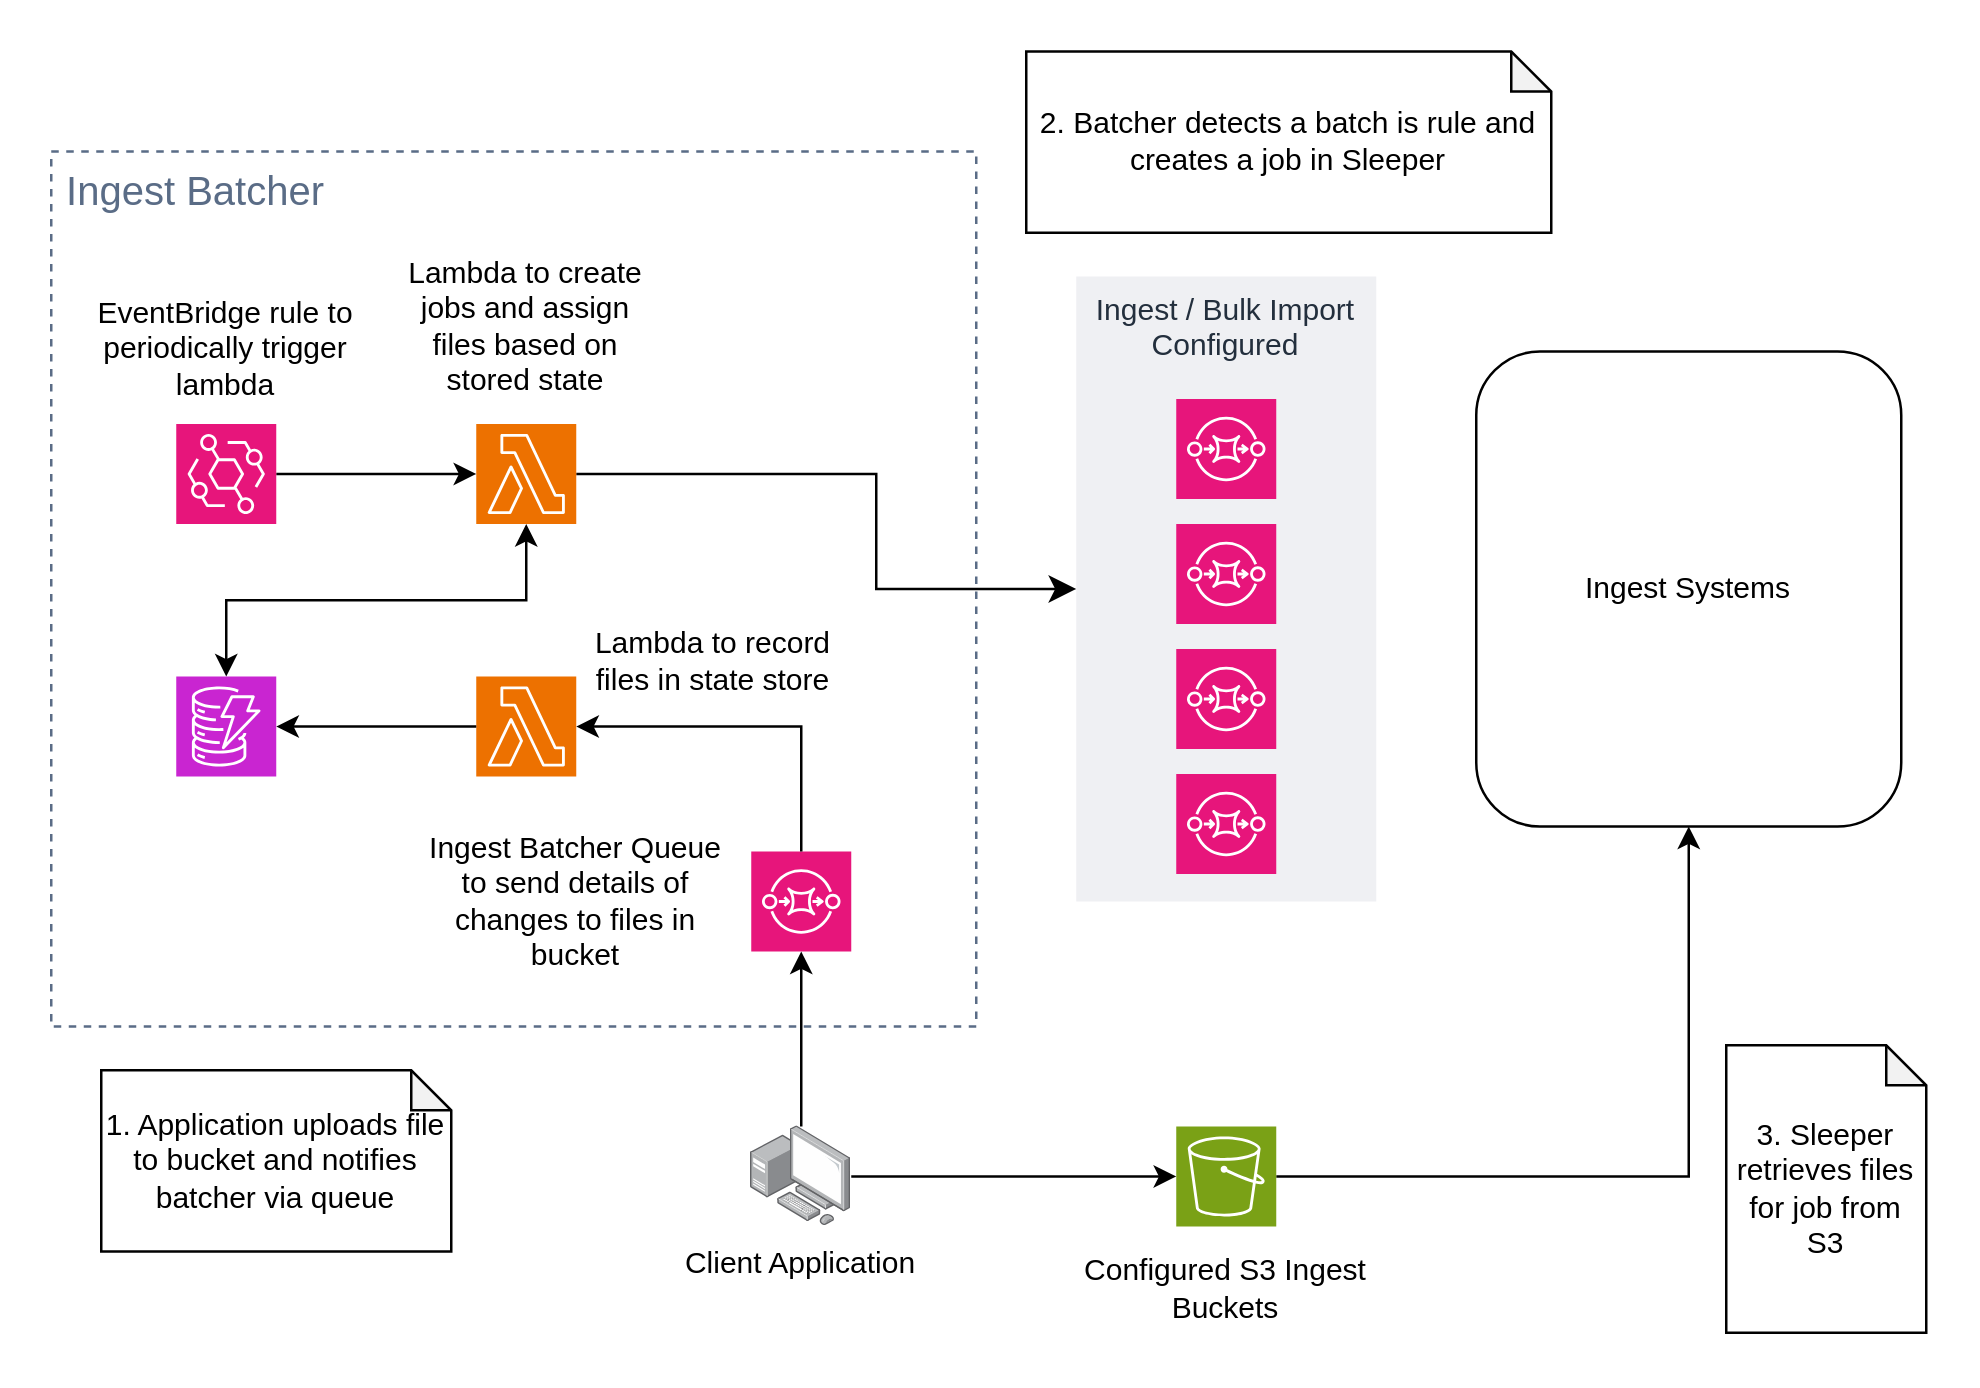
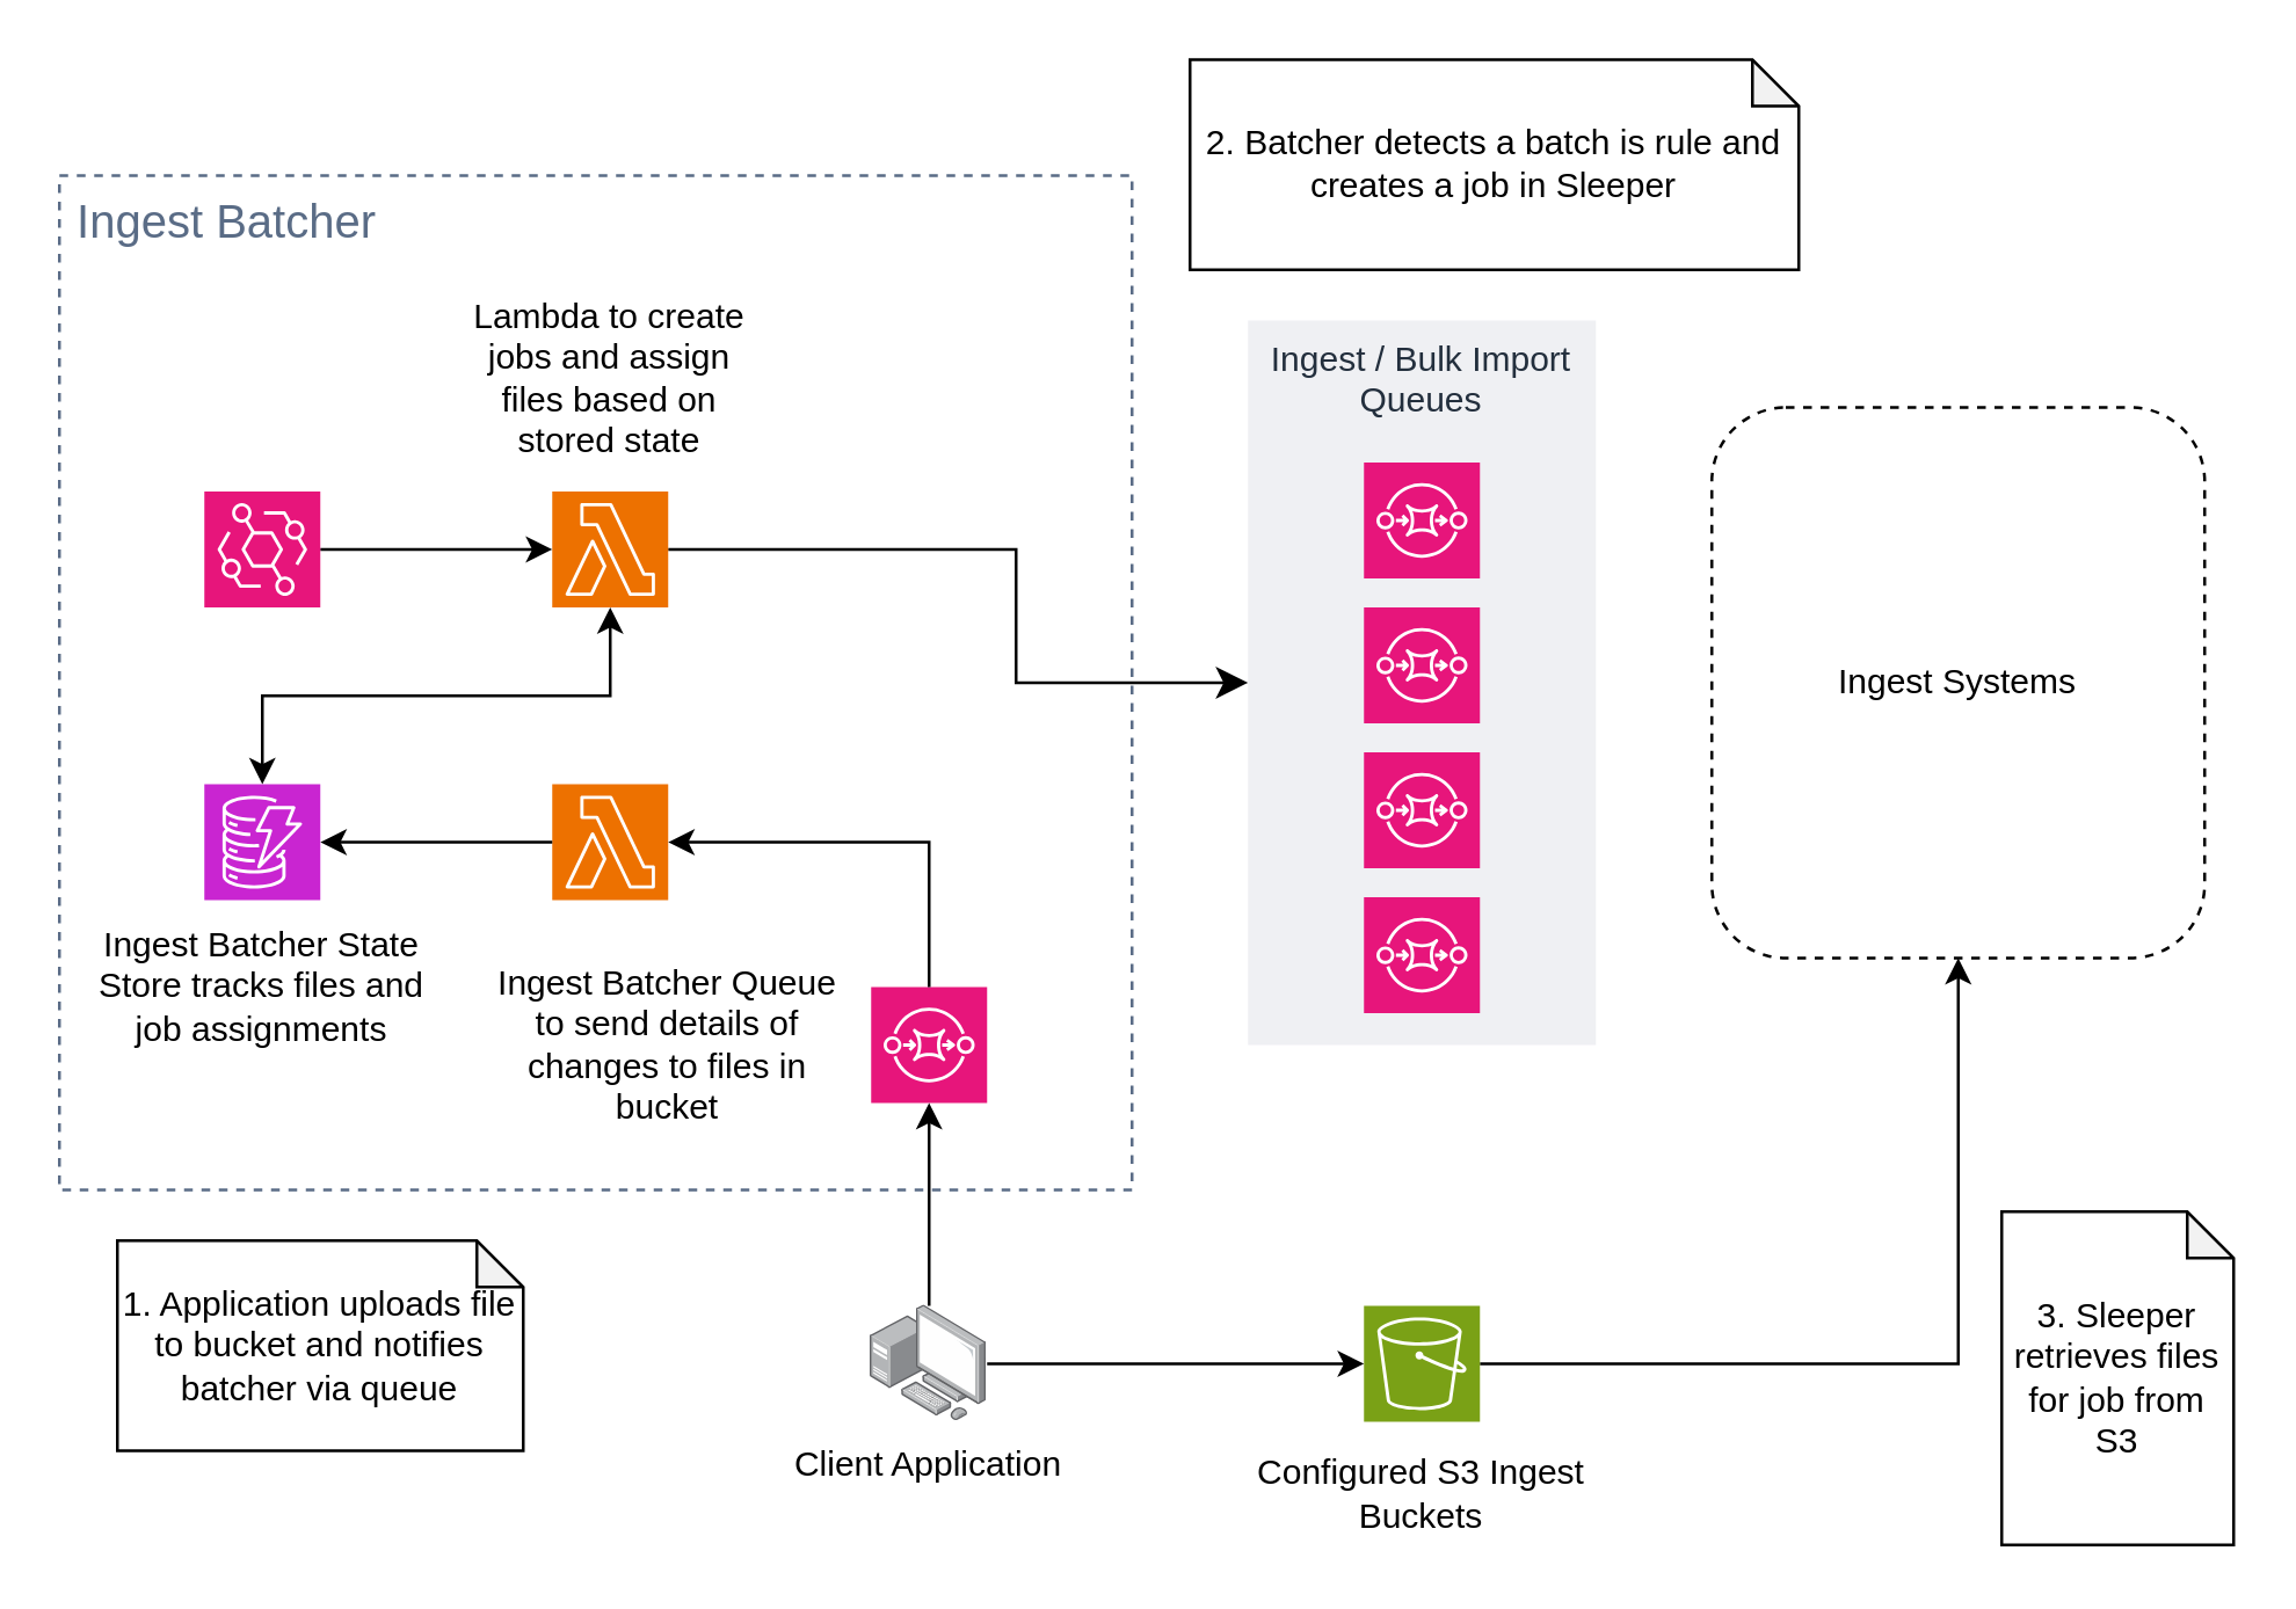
- <mxCell id="2" value="Ingest / Bulk Import Configured" style="fillColor=#EFF0F3;strokeColor=none;dashed=0;verticalAlign=top;fontStyle=0;fontColor=#232F3D;whiteSpace=wrap;html=1;fontSize=12;" parent="1" vertex="1"><mxGeometry x="430" y="110" width="120" height="250" as="geometry" /></mxCell>
+ <mxCell id="2" value="Ingest / Bulk Import Queues" style="fillColor=#EFF0F3;strokeColor=none;dashed=0;verticalAlign=top;fontStyle=0;fontColor=#232F3D;whiteSpace=wrap;html=1;fontSize=12;" parent="1" vertex="1"><mxGeometry x="430" y="110" width="120" height="250" as="geometry" /></mxCell>
- <mxCell id="16" value="EventBridge rule to periodically trigger lambda" style="text;html=1;strokeColor=none;fillColor=none;align=center;verticalAlign=middle;whiteSpace=wrap;rounded=0;" parent="1" vertex="1"><mxGeometry x="30" y="119" width="120" height="40" as="geometry" /></mxCell>
- <mxCell id="25" value="Ingest Systems" style="rounded=1;whiteSpace=wrap;html=1;" parent="1" vertex="1"><mxGeometry x="590" y="140" width="170" height="190" as="geometry" /></mxCell>
+ <mxCell id="25" value="Ingest Systems" style="rounded=1;whiteSpace=wrap;html=1;dashed=1;" parent="1" vertex="1"><mxGeometry x="590" y="140" width="170" height="190" as="geometry" /></mxCell>
- <mxCell id="30" value="Lambda to record files in state store" style="text;html=1;strokeColor=none;fillColor=none;align=center;verticalAlign=middle;whiteSpace=wrap;rounded=0;" parent="1" vertex="1"><mxGeometry x="230" y="249" width="110" height="30" as="geometry" /></mxCell>
+ <mxCell id="12" value="Ingest Batcher State Store tracks files and job assignments" style="text;html=1;strokeColor=none;fillColor=none;align=center;verticalAlign=middle;whiteSpace=wrap;rounded=0;" parent="1" vertex="1"><mxGeometry x="30" y="319" width="120" height="41" as="geometry" /></mxCell>
